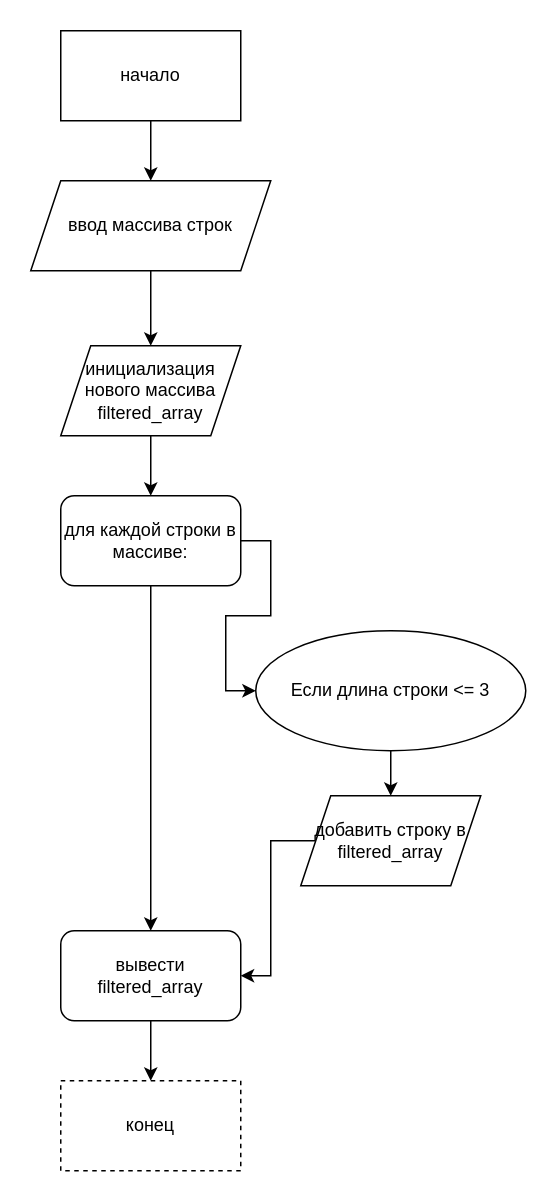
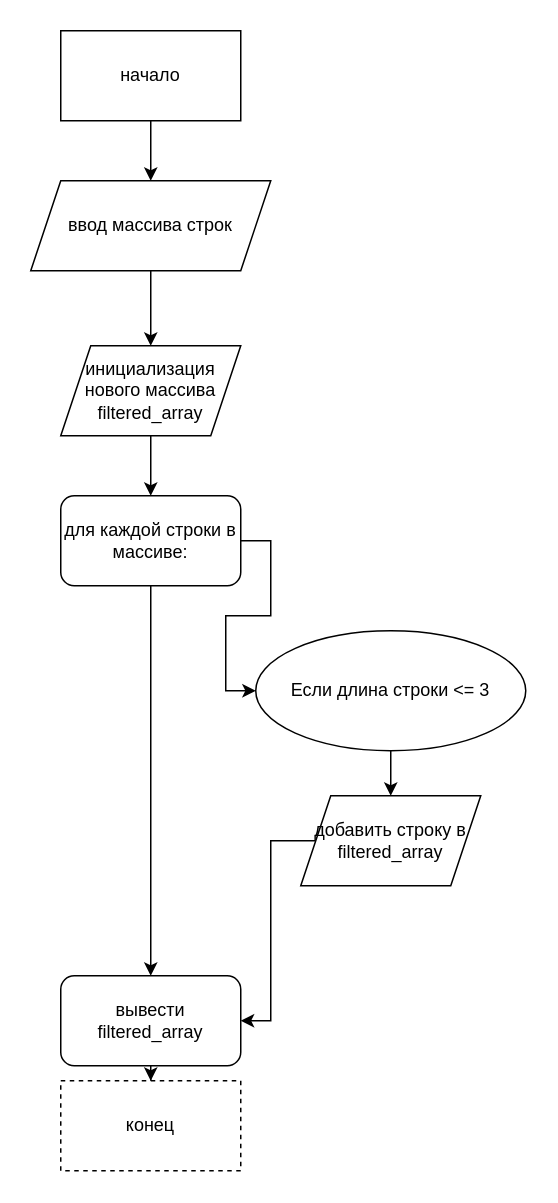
- <mxCell id="16" value="вывести filtered_array" style="rounded=1;whiteSpace=wrap;html=1;" vertex="1" parent="1"><mxGeometry x="40" y="620" width="120" height="60" as="geometry" /></mxCell>
+ <mxCell id="16" value="вывести filtered_array" style="rounded=1;whiteSpace=wrap;html=1;" vertex="1" parent="1"><mxGeometry x="40" y="650" width="120" height="60" as="geometry" /></mxCell>
